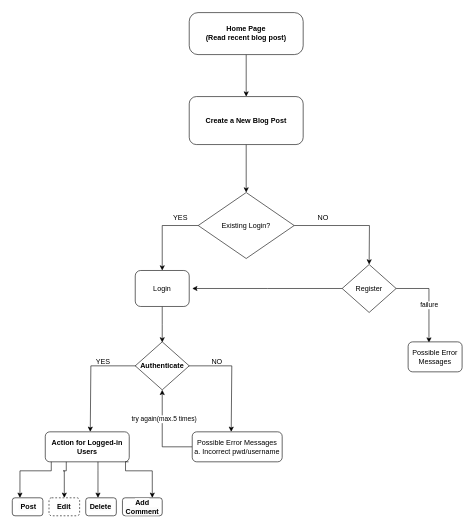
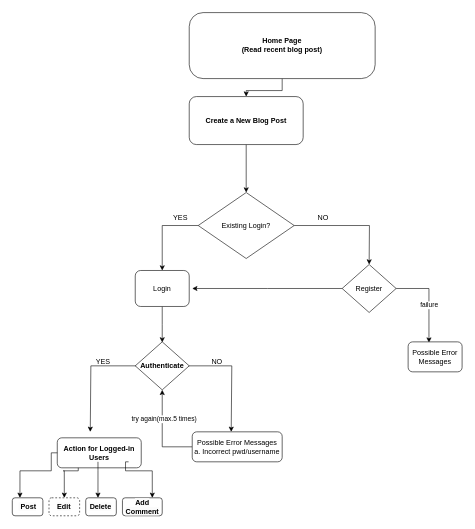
- <mxCell id="3" value="Home Page&lt;div&gt;(Read recent blog post)&lt;/div&gt;" style="rounded=1;whiteSpace=wrap;html=1;fontStyle=1;arcSize=21;" vertex="1" parent="1"><mxGeometry x="315" y="20" width="190" height="70" as="geometry" /></mxCell>
+ <mxCell id="3" value="Home Page&lt;div&gt;(Read recent blog post)&lt;/div&gt;" style="rounded=1;whiteSpace=wrap;html=1;fontStyle=1;arcSize=21;" vertex="1" parent="1"><mxGeometry x="315" y="20" width="310" height="110" as="geometry" /></mxCell>
- <mxCell id="25" value="Action for Logged-in Users" style="rounded=1;whiteSpace=wrap;html=1;fontStyle=1" vertex="1" parent="24"><mxGeometry x="55" width="140" height="50" as="geometry" /></mxCell>
+ <mxCell id="25" value="Action for Logged-in Users" style="rounded=1;whiteSpace=wrap;html=1;fontStyle=1" vertex="1" parent="24"><mxGeometry x="75" y="10" width="140" height="50" as="geometry" /></mxCell>
